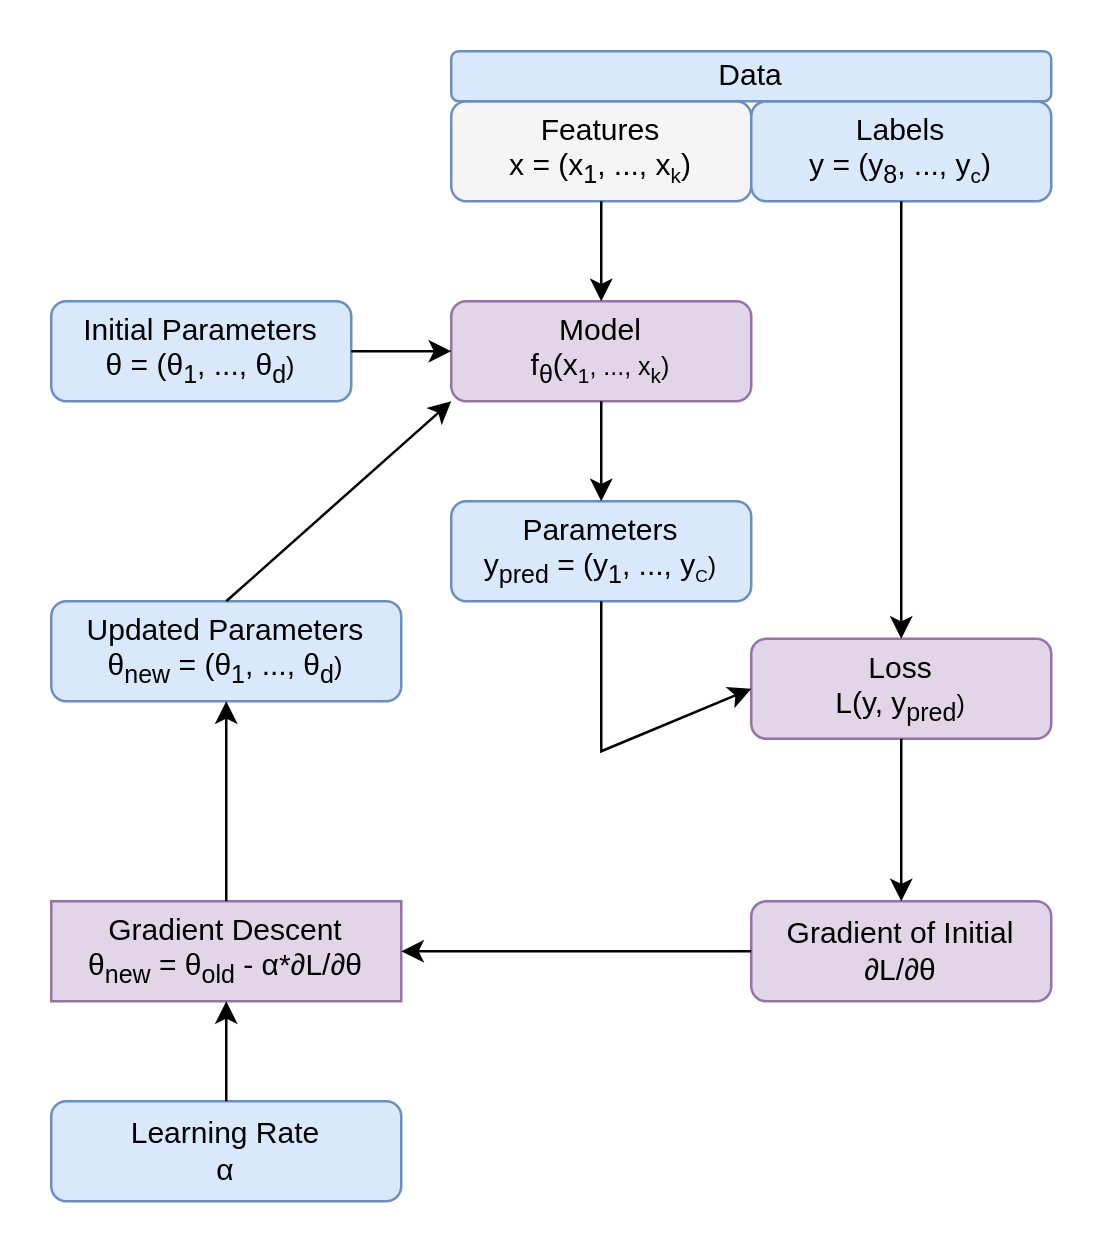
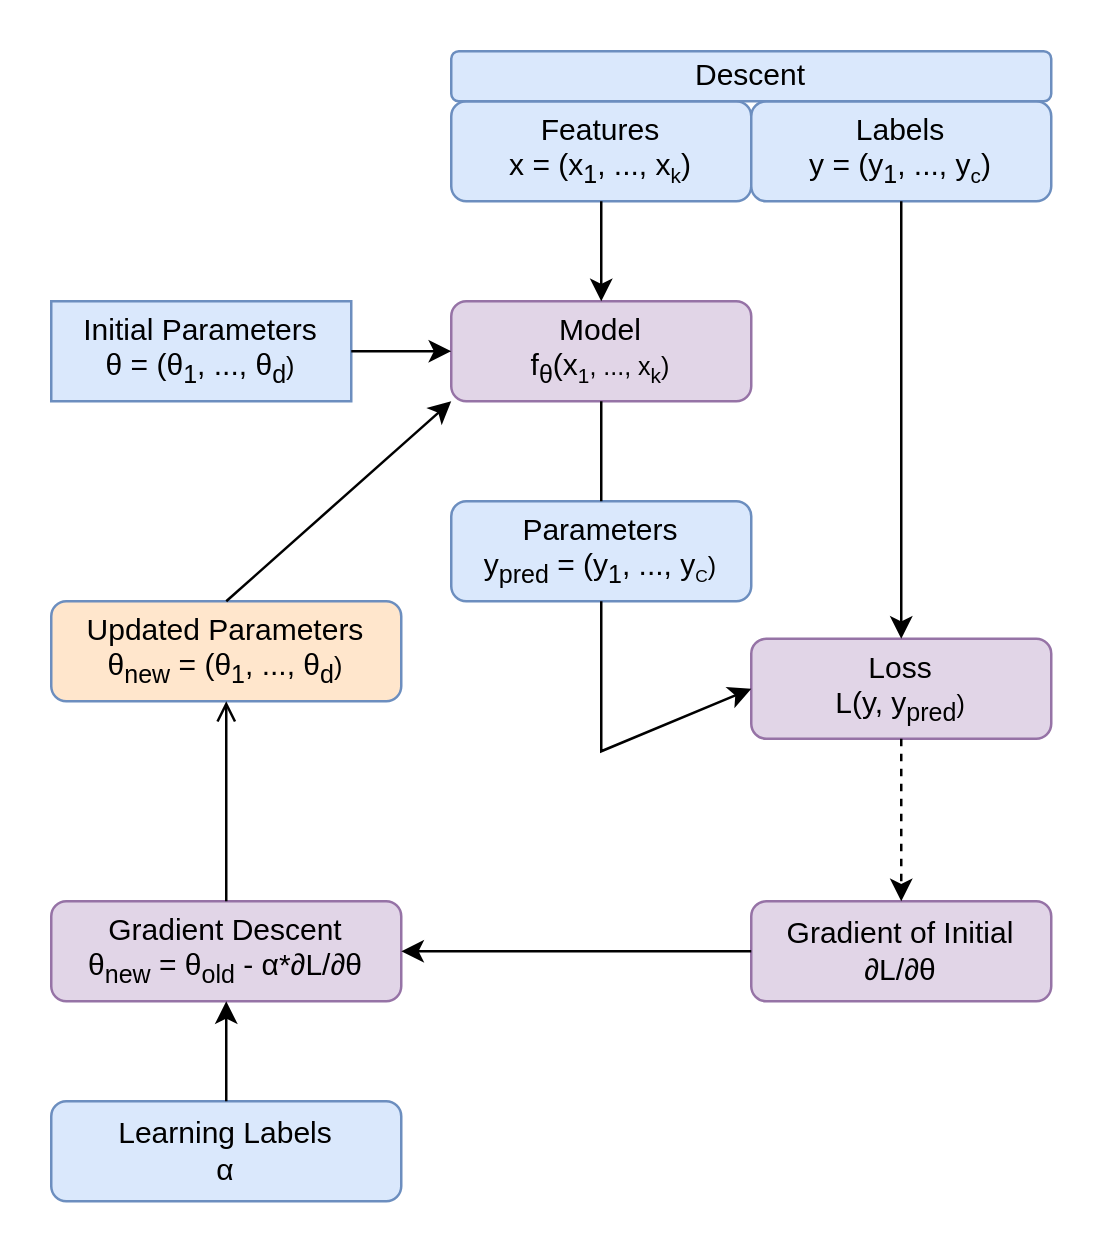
- <mxCell id="8" value="Data" style="rounded=1;whiteSpace=wrap;html=1;fillColor=#dae8fc;strokeColor=#6c8ebf;" vertex="1" parent="1"><mxGeometry x="180" y="20" width="240" height="20" as="geometry" /></mxCell>
+ <mxCell id="8" value="Descent" style="rounded=1;whiteSpace=wrap;html=1;fillColor=#dae8fc;strokeColor=#6c8ebf;" vertex="1" parent="1"><mxGeometry x="180" y="20" width="240" height="20" as="geometry" /></mxCell>
- <mxCell id="6" value="Features&lt;br&gt;x = (x&lt;sub style=&quot;border-color: var(--border-color);&quot;&gt;1&lt;/sub&gt;, ..., x&lt;span style=&quot;font-size: 10px;&quot;&gt;&lt;sub&gt;k&lt;/sub&gt;&lt;/span&gt;)&lt;span style=&quot;font-size: 10px;&quot;&gt;&lt;br&gt;&lt;/span&gt;" style="rounded=1;whiteSpace=wrap;html=1;fillColor=#f5f5f5;strokeColor=#6c8ebf;" vertex="1" parent="1"><mxGeometry x="180" y="40" width="120" height="40" as="geometry" /></mxCell>
+ <mxCell id="6" value="Features&lt;br&gt;x = (x&lt;sub style=&quot;border-color: var(--border-color);&quot;&gt;1&lt;/sub&gt;, ..., x&lt;span style=&quot;font-size: 10px;&quot;&gt;&lt;sub&gt;k&lt;/sub&gt;&lt;/span&gt;)&lt;span style=&quot;font-size: 10px;&quot;&gt;&lt;br&gt;&lt;/span&gt;" style="rounded=1;whiteSpace=wrap;html=1;fillColor=#dae8fc;strokeColor=#6c8ebf;" vertex="1" parent="1"><mxGeometry x="180" y="40" width="120" height="40" as="geometry" /></mxCell>
- <mxCell id="7" value="Labels&lt;br&gt;y = (y&lt;sub style=&quot;border-color: var(--border-color);&quot;&gt;8&lt;/sub&gt;, ..., y&lt;span style=&quot;font-size: 10px;&quot;&gt;&lt;sub&gt;c&lt;/sub&gt;&lt;/span&gt;)&lt;span style=&quot;font-size: 10px;&quot;&gt;&lt;br&gt;&lt;/span&gt;" style="rounded=1;whiteSpace=wrap;html=1;fillColor=#dae8fc;strokeColor=#6c8ebf;" vertex="1" parent="1"><mxGeometry x="300" y="40" width="120" height="40" as="geometry" /></mxCell>
+ <mxCell id="7" value="Labels&lt;br&gt;y = (y&lt;sub style=&quot;border-color: var(--border-color);&quot;&gt;1&lt;/sub&gt;, ..., y&lt;span style=&quot;font-size: 10px;&quot;&gt;&lt;sub&gt;c&lt;/sub&gt;&lt;/span&gt;)&lt;span style=&quot;font-size: 10px;&quot;&gt;&lt;br&gt;&lt;/span&gt;" style="rounded=1;whiteSpace=wrap;html=1;fillColor=#dae8fc;strokeColor=#6c8ebf;" vertex="1" parent="1"><mxGeometry x="300" y="40" width="120" height="40" as="geometry" /></mxCell>
- <mxCell id="4" value="Initial Parameters&lt;br&gt;θ&amp;nbsp;= (θ&lt;sub style=&quot;background-color: initial; border-color: var(--border-color);&quot;&gt;1&lt;/sub&gt;&lt;span style=&quot;background-color: initial;&quot;&gt;, ...,&amp;nbsp;&lt;/span&gt;θ&lt;sub&gt;d&lt;/sub&gt;&lt;span style=&quot;background-color: initial; font-size: 10px;&quot;&gt;)&lt;/span&gt;" style="rounded=1;whiteSpace=wrap;html=1;fillColor=#dae8fc;strokeColor=#6c8ebf;" vertex="1" parent="1"><mxGeometry x="20" y="120" width="120" height="40" as="geometry" /></mxCell>
+ <mxCell id="4" value="Initial Parameters&lt;br&gt;θ&amp;nbsp;= (θ&lt;sub style=&quot;background-color: initial; border-color: var(--border-color);&quot;&gt;1&lt;/sub&gt;&lt;span style=&quot;background-color: initial;&quot;&gt;, ...,&amp;nbsp;&lt;/span&gt;θ&lt;sub&gt;d&lt;/sub&gt;&lt;span style=&quot;background-color: initial; font-size: 10px;&quot;&gt;)&lt;/span&gt;" style="whiteSpace=wrap;html=1;fillColor=#dae8fc;strokeColor=#6c8ebf;rounded=0;" vertex="1" parent="1"><mxGeometry x="20" y="120" width="120" height="40" as="geometry" /></mxCell>
- <mxCell id="11" value="" style="endArrow=classic;html=1;rounded=0;exitX=0.5;exitY=1;exitDx=0;exitDy=0;entryX=0.5;entryY=0;entryDx=0;entryDy=0;" edge="1" parent="1" source="2" target="3"><mxGeometry width="50" height="50" relative="1" as="geometry"><mxPoint x="250" y="100" as="sourcePoint" /><mxPoint x="250" y="130" as="targetPoint" /></mxGeometry></mxCell>
+ <mxCell id="11" value="" style="endArrow=none;html=1;rounded=0;exitX=0.5;exitY=1;exitDx=0;exitDy=0;entryX=0.5;entryY=0;entryDx=0;entryDy=0;" edge="1" parent="1" source="2" target="3"><mxGeometry width="50" height="50" relative="1" as="geometry"><mxPoint x="250" y="100" as="sourcePoint" /><mxPoint x="250" y="130" as="targetPoint" /></mxGeometry></mxCell>
- <mxCell id="18" value="Updated Parameters&lt;br&gt;θ&lt;sub&gt;new&lt;/sub&gt; = (θ&lt;sub style=&quot;background-color: initial; border-color: var(--border-color);&quot;&gt;1&lt;/sub&gt;&lt;span style=&quot;background-color: initial;&quot;&gt;, ...,&amp;nbsp;&lt;/span&gt;θ&lt;sub&gt;d&lt;/sub&gt;&lt;span style=&quot;background-color: initial; font-size: 10px;&quot;&gt;)&lt;/span&gt;" style="rounded=1;whiteSpace=wrap;html=1;fillColor=#dae8fc;strokeColor=#6c8ebf;" vertex="1" parent="1"><mxGeometry x="20" y="240" width="140" height="40" as="geometry" /></mxCell>
+ <mxCell id="18" value="Updated Parameters&lt;br&gt;θ&lt;sub&gt;new&lt;/sub&gt; = (θ&lt;sub style=&quot;background-color: initial; border-color: var(--border-color);&quot;&gt;1&lt;/sub&gt;&lt;span style=&quot;background-color: initial;&quot;&gt;, ...,&amp;nbsp;&lt;/span&gt;θ&lt;sub&gt;d&lt;/sub&gt;&lt;span style=&quot;background-color: initial; font-size: 10px;&quot;&gt;)&lt;/span&gt;" style="rounded=1;whiteSpace=wrap;html=1;fillColor=#ffe6cc;strokeColor=#6c8ebf;" vertex="1" parent="1"><mxGeometry x="20" y="240" width="140" height="40" as="geometry" /></mxCell>
- <mxCell id="19" value="" style="endArrow=classic;html=1;rounded=0;exitX=0.5;exitY=0;exitDx=0;exitDy=0;entryX=0.5;entryY=1;entryDx=0;entryDy=0;" edge="1" parent="1" source="16" target="18"><mxGeometry width="50" height="50" relative="1" as="geometry"><mxPoint x="50" y="220" as="sourcePoint" /><mxPoint x="100" y="170" as="targetPoint" /></mxGeometry></mxCell>
+ <mxCell id="19" value="" style="endArrow=open;html=1;rounded=0;exitX=0.5;exitY=0;exitDx=0;exitDy=0;entryX=0.5;entryY=1;entryDx=0;entryDy=0;" edge="1" parent="1" source="16" target="18"><mxGeometry width="50" height="50" relative="1" as="geometry"><mxPoint x="50" y="220" as="sourcePoint" /><mxPoint x="100" y="170" as="targetPoint" /></mxGeometry></mxCell>
- <mxCell id="15" value="" style="endArrow=classic;html=1;rounded=0;entryX=0.5;entryY=0;entryDx=0;entryDy=0;exitX=0.5;exitY=1;exitDx=0;exitDy=0;" edge="1" parent="1" source="5" target="14"><mxGeometry width="50" height="50" relative="1" as="geometry"><mxPoint x="180" y="330" as="sourcePoint" /><mxPoint x="230" y="280" as="targetPoint" /></mxGeometry></mxCell>
+ <mxCell id="15" value="" style="endArrow=classic;html=1;rounded=0;entryX=0.5;entryY=0;entryDx=0;entryDy=0;exitX=0.5;exitY=1;exitDx=0;exitDy=0;dashed=1;" edge="1" parent="1" source="5" target="14"><mxGeometry width="50" height="50" relative="1" as="geometry"><mxPoint x="180" y="330" as="sourcePoint" /><mxPoint x="230" y="280" as="targetPoint" /></mxGeometry></mxCell>
- <mxCell id="16" value="Gradient Descent&lt;br&gt;θ&lt;sub&gt;new&lt;/sub&gt; = θ&lt;sub&gt;old&lt;/sub&gt; -&amp;nbsp;α*∂L/∂θ" style="whiteSpace=wrap;html=1;fillColor=#e1d5e7;strokeColor=#9673a6;rounded=0;" vertex="1" parent="1"><mxGeometry x="20" y="360" width="140" height="40" as="geometry" /></mxCell>
+ <mxCell id="16" value="Gradient Descent&lt;br&gt;θ&lt;sub&gt;new&lt;/sub&gt; = θ&lt;sub&gt;old&lt;/sub&gt; -&amp;nbsp;α*∂L/∂θ" style="rounded=1;whiteSpace=wrap;html=1;fillColor=#e1d5e7;strokeColor=#9673a6;" vertex="1" parent="1"><mxGeometry x="20" y="360" width="140" height="40" as="geometry" /></mxCell>
- <mxCell id="21" value="Learning Rate&lt;br&gt;α" style="rounded=1;whiteSpace=wrap;html=1;fillColor=#dae8fc;strokeColor=#6c8ebf;" vertex="1" parent="1"><mxGeometry x="20" y="440" width="140" height="40" as="geometry" /></mxCell>
+ <mxCell id="21" value="Learning Labels&lt;br&gt;α" style="rounded=1;whiteSpace=wrap;html=1;fillColor=#dae8fc;strokeColor=#6c8ebf;" vertex="1" parent="1"><mxGeometry x="20" y="440" width="140" height="40" as="geometry" /></mxCell>
